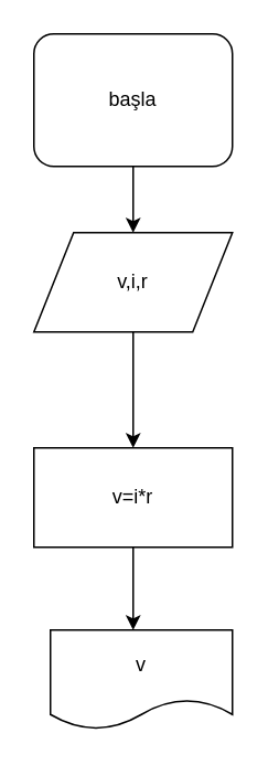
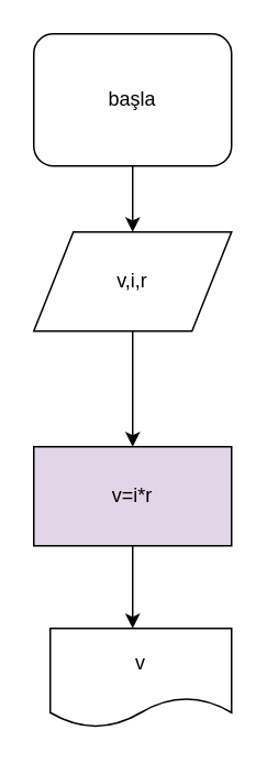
- <mxCell id="7" value="v=i*r" style="rounded=0;whiteSpace=wrap;html=1;" vertex="1" parent="1"><mxGeometry x="20" y="270" width="120" height="60" as="geometry" /></mxCell>
+ <mxCell id="7" value="v=i*r" style="rounded=0;whiteSpace=wrap;html=1;fillColor=#e1d5e7;" vertex="1" parent="1"><mxGeometry x="20" y="270" width="120" height="60" as="geometry" /></mxCell>
